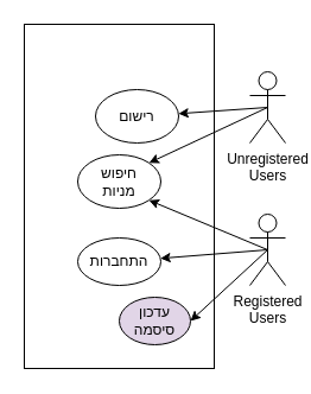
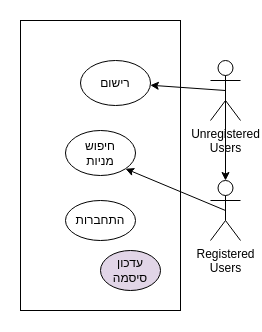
- <mxCell id="12" value="רישום" style="ellipse;whiteSpace=wrap;html=1;noLabel=0;" parent="1" vertex="1"><mxGeometry x="80" y="75" width="70" height="45" as="geometry" /></mxCell>
+ <mxCell id="12" value="רישום" style="ellipse;whiteSpace=wrap;html=1;noLabel=0;" parent="1" vertex="1"><mxGeometry x="80" y="60" width="70" height="45" as="geometry" /></mxCell>
- <mxCell id="10" style="edgeStyle=none;html=1;exitX=0.5;exitY=0.5;exitDx=0;exitDy=0;exitPerimeter=0;entryX=1;entryY=0;entryDx=0;entryDy=0;" parent="1" source="11" target="13" edge="1"><mxGeometry relative="1" as="geometry" /></mxCell>
+ <mxCell id="10" style="edgeStyle=none;html=1;exitX=0.5;exitY=0.5;exitDx=0;exitDy=0;exitPerimeter=0;" parent="1" source="11" target="8" edge="1"><mxGeometry relative="1" as="geometry" /></mxCell>
- <mxCell id="5" style="edgeStyle=none;html=1;exitX=0.5;exitY=0.5;exitDx=0;exitDy=0;exitPerimeter=0;" parent="1" source="8" target="3" edge="1"><mxGeometry relative="1" as="geometry" /></mxCell>
- <mxCell id="6" style="edgeStyle=none;html=1;exitX=0.5;exitY=0.5;exitDx=0;exitDy=0;exitPerimeter=0;entryX=1;entryY=0.5;entryDx=0;entryDy=0;" parent="1" source="8" target="4" edge="1"><mxGeometry relative="1" as="geometry" /></mxCell>
